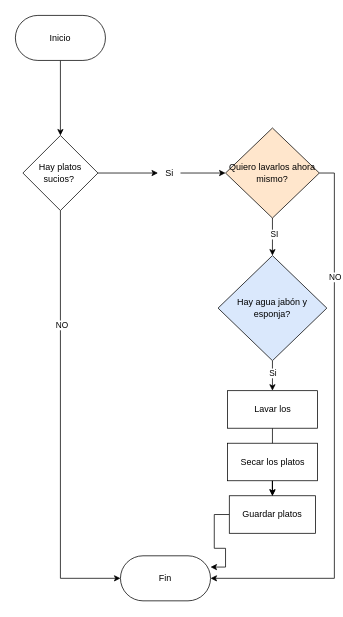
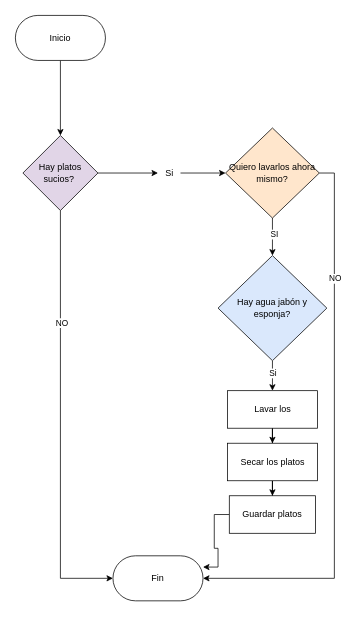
- <mxCell id="7" value="Hay platos sucios?&amp;nbsp;" style="rhombus;whiteSpace=wrap;html=1;" vertex="1" parent="1"><mxGeometry x="30" y="180" width="100" height="100" as="geometry" /></mxCell>
+ <mxCell id="7" value="Hay platos sucios?&amp;nbsp;" style="rhombus;whiteSpace=wrap;html=1;fillColor=#e1d5e7;" vertex="1" parent="1"><mxGeometry x="30" y="180" width="100" height="100" as="geometry" /></mxCell>
- <mxCell id="19" value="" style="edgeStyle=orthogonalEdgeStyle;rounded=0;orthogonalLoop=1;jettySize=auto;html=1;" edge="1" parent="1" source="20" target="24"><mxGeometry relative="1" as="geometry" /></mxCell>
+ <mxCell id="19" value="" style="edgeStyle=orthogonalEdgeStyle;rounded=0;orthogonalLoop=1;jettySize=auto;html=1;" edge="1" parent="1" source="20" target="22"><mxGeometry relative="1" as="geometry" /></mxCell>
- <mxCell id="16" value="Fin" style="rounded=1;whiteSpace=wrap;html=1;arcSize=50;" vertex="1" parent="1"><mxGeometry x="160" y="740" width="120" height="60" as="geometry" /></mxCell>
+ <mxCell id="16" value="Fin" style="rounded=1;whiteSpace=wrap;html=1;arcSize=50;" vertex="1" parent="1"><mxGeometry x="150" y="740" width="120" height="60" as="geometry" /></mxCell>
